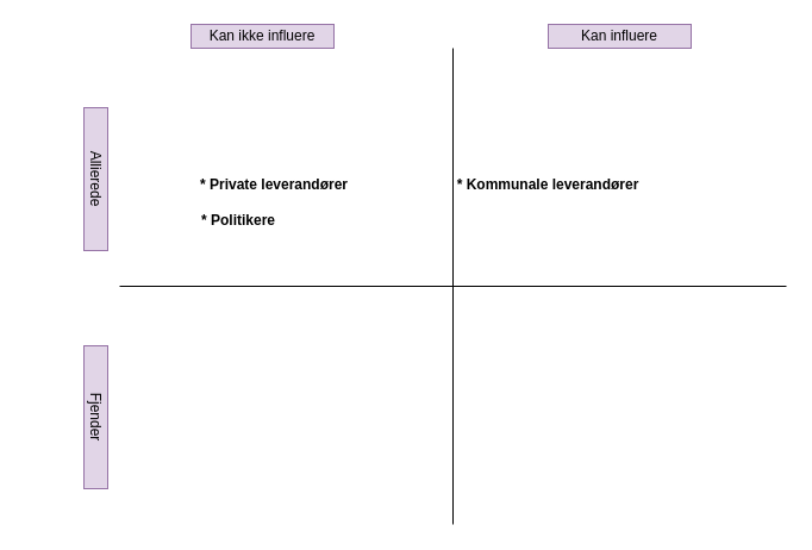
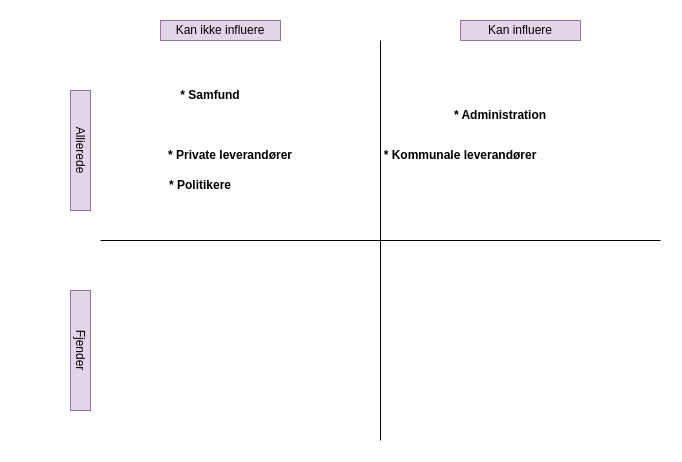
+ <mxCell id="10" value="* Samfund" style="text;strokeColor=none;align=center;fillColor=none;html=1;verticalAlign=middle;whiteSpace=wrap;rounded=0;fontStyle=1" parent="1" vertex="1"><mxGeometry x="160" y="80" width="100" height="30" as="geometry" /></mxCell>
+ <mxCell id="8" value="* Administration" style="text;strokeColor=none;align=center;fillColor=none;html=1;verticalAlign=middle;whiteSpace=wrap;rounded=0;fontStyle=1" parent="1" vertex="1"><mxGeometry x="450" y="100" width="100" height="30" as="geometry" /></mxCell>
